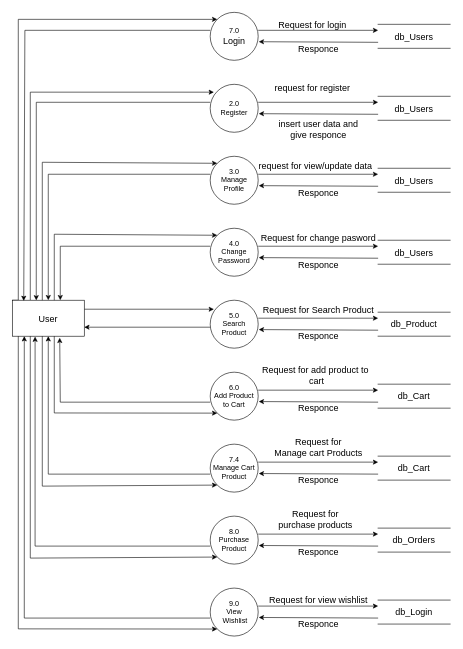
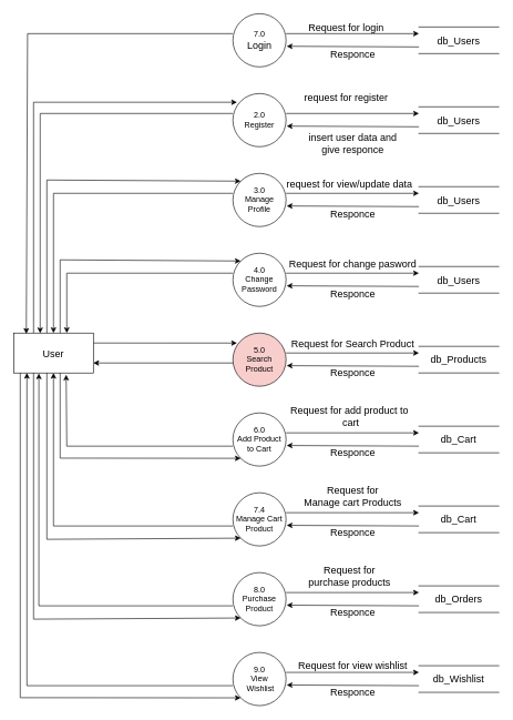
- <mxCell id="38" style="edgeStyle=orthogonalEdgeStyle;rounded=0;orthogonalLoop=1;jettySize=auto;html=1;exitX=0;exitY=0;exitDx=0;exitDy=0;entryX=0;entryY=0;entryDx=0;entryDy=0;fontSize=15;" edge="1" parent="1" source="41" target="2"><mxGeometry relative="1" as="geometry"><Array as="points"><mxPoint x="30" y="32" /></Array></mxGeometry></mxCell>
- <mxCell id="6" value="5.0&lt;br&gt;Search Product" style="ellipse;whiteSpace=wrap;html=1;aspect=fixed;" vertex="1" parent="1"><mxGeometry x="350" y="500" width="80" height="80" as="geometry" /></mxCell>
+ <mxCell id="6" value="5.0&lt;br&gt;Search Product" style="ellipse;whiteSpace=wrap;html=1;aspect=fixed;fillColor=#f8cecc;" vertex="1" parent="1"><mxGeometry x="350" y="500" width="80" height="80" as="geometry" /></mxCell>
- <mxCell id="14" value="db_Product" style="shape=partialRectangle;whiteSpace=wrap;html=1;left=0;right=0;fillColor=none;fontSize=15;" vertex="1" parent="1"><mxGeometry x="630" y="520" width="120" height="40" as="geometry" /></mxCell>
+ <mxCell id="14" value="db_Products" style="shape=partialRectangle;whiteSpace=wrap;html=1;left=0;right=0;fillColor=none;fontSize=15;" vertex="1" parent="1"><mxGeometry x="630" y="520" width="120" height="40" as="geometry" /></mxCell>
- <mxCell id="19" value="db_Login" style="shape=partialRectangle;whiteSpace=wrap;html=1;left=0;right=0;fillColor=none;fontSize=15;" vertex="1" parent="1"><mxGeometry x="630" y="1000" width="120" height="40" as="geometry" /></mxCell>
+ <mxCell id="19" value="db_Wishlist" style="shape=partialRectangle;whiteSpace=wrap;html=1;left=0;right=0;fillColor=none;fontSize=15;" vertex="1" parent="1"><mxGeometry x="630" y="1000" width="120" height="40" as="geometry" /></mxCell>
